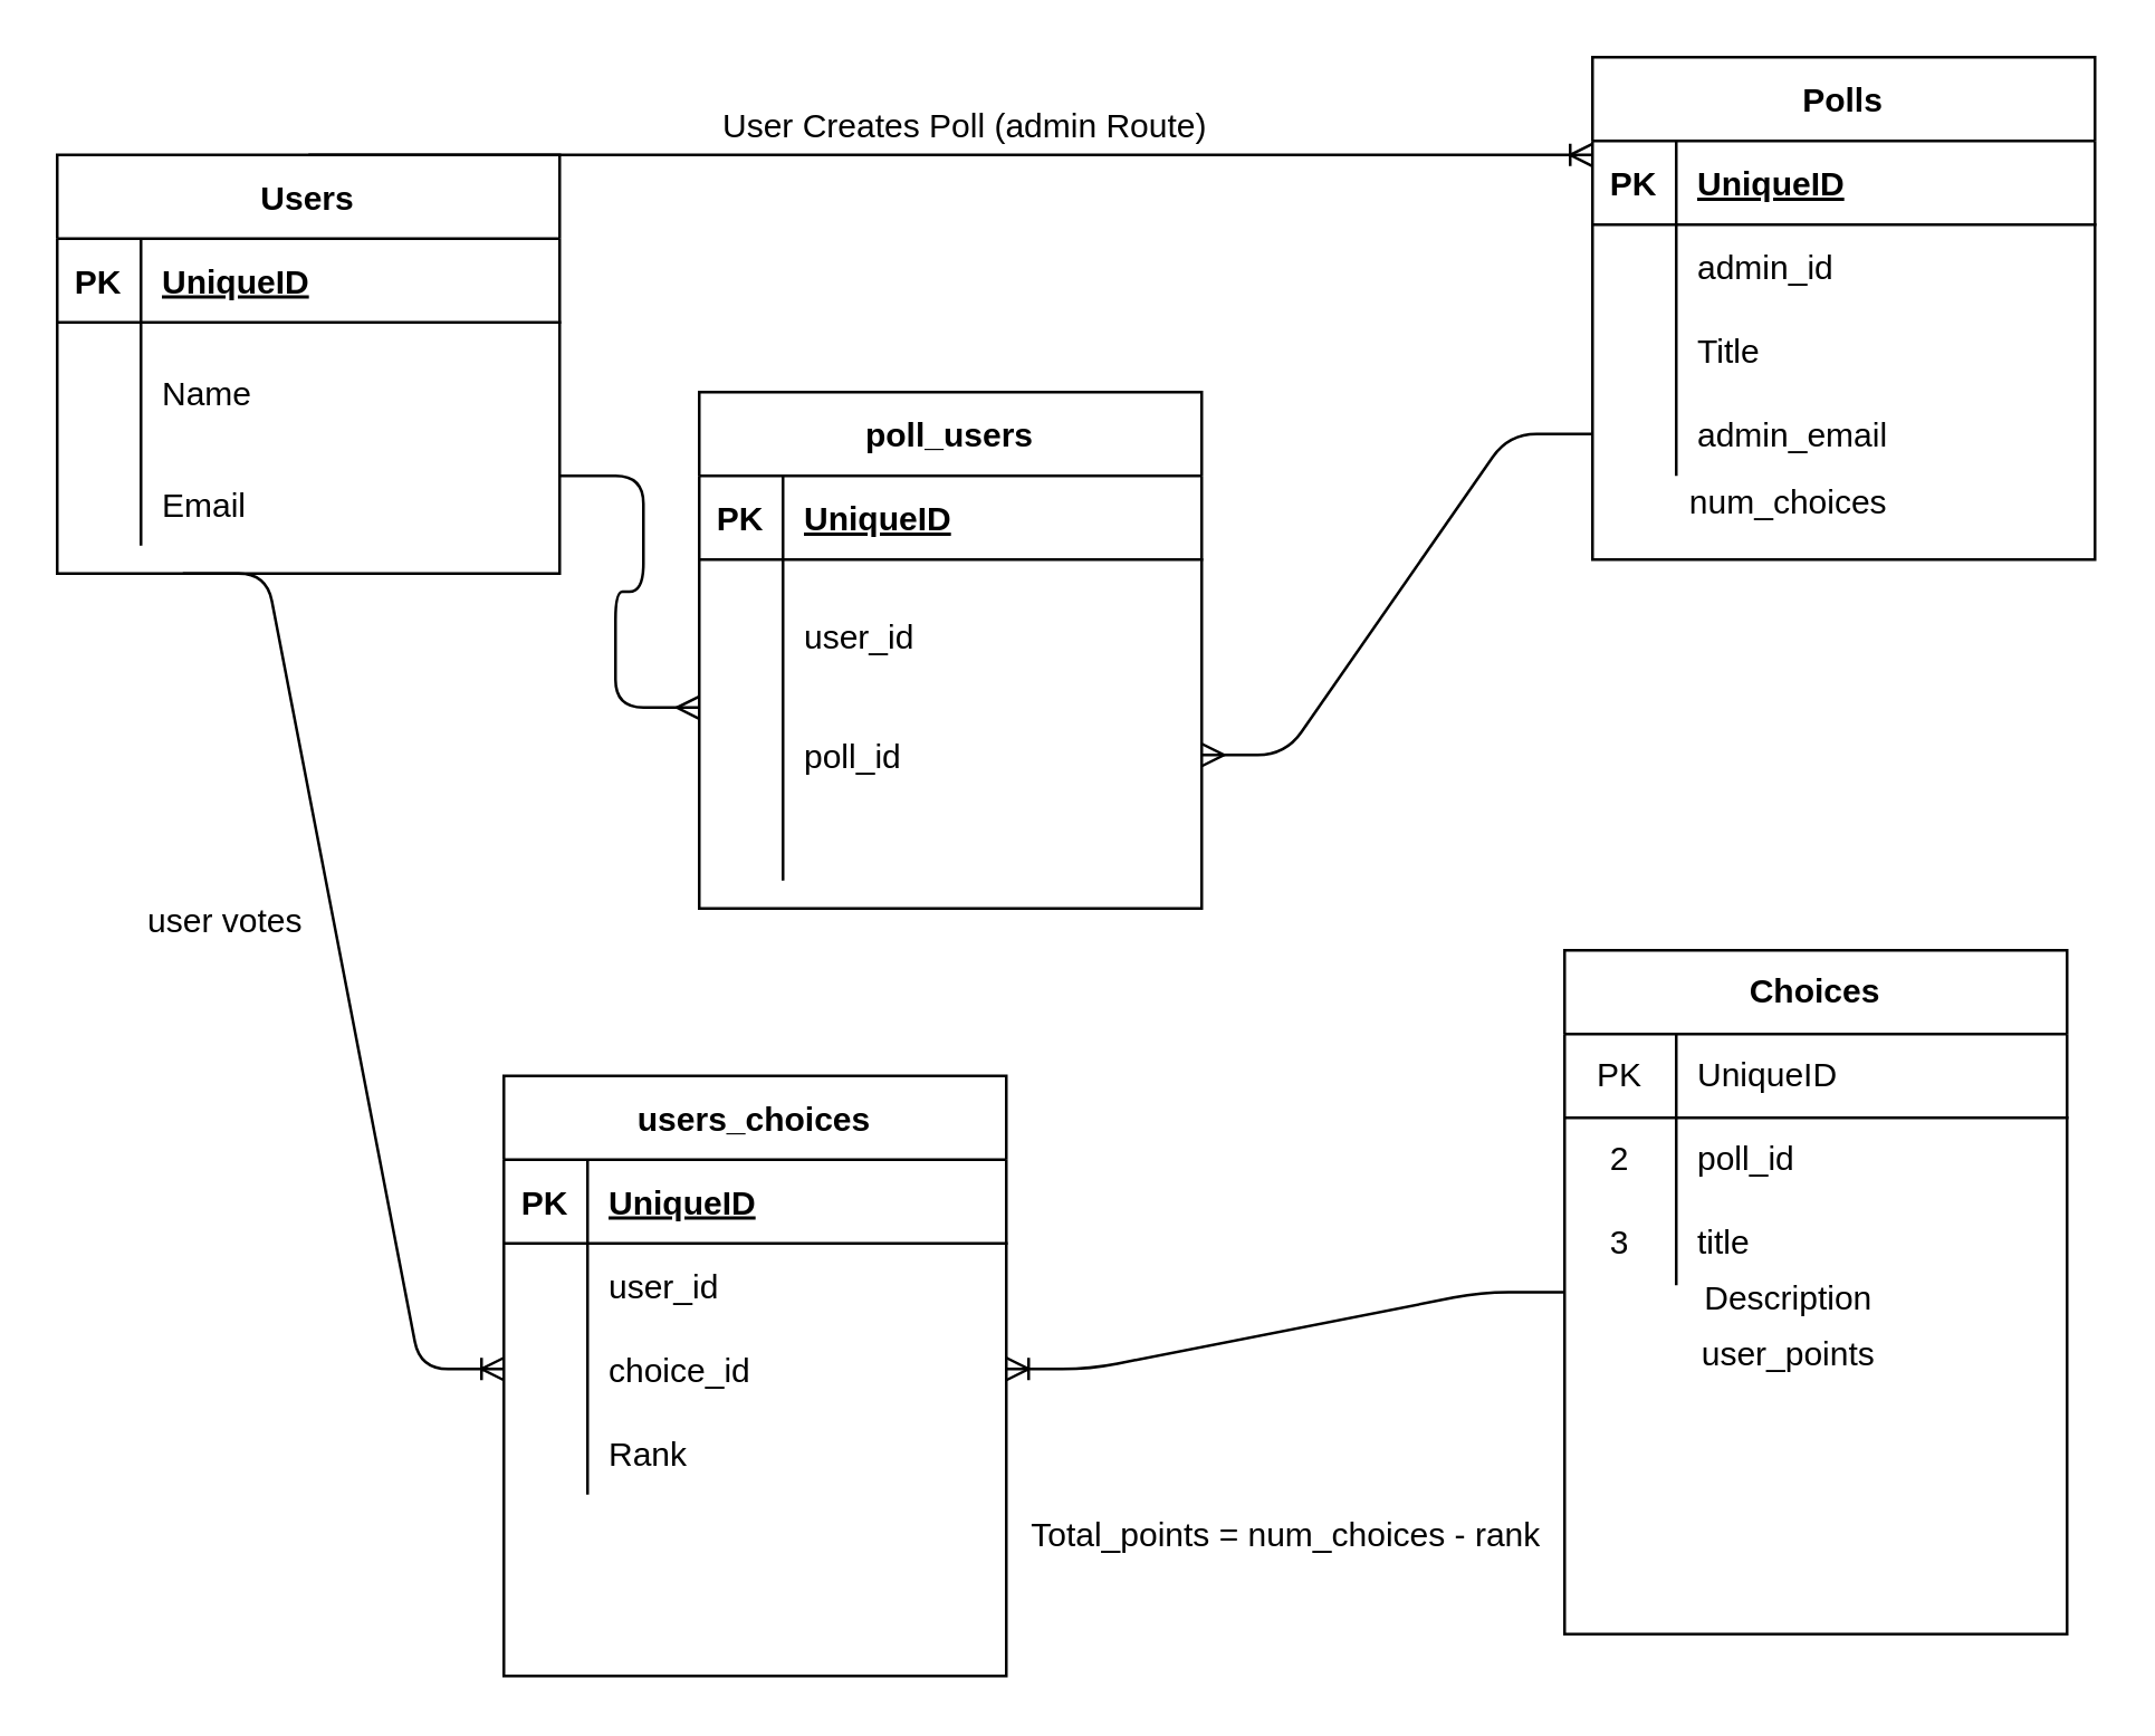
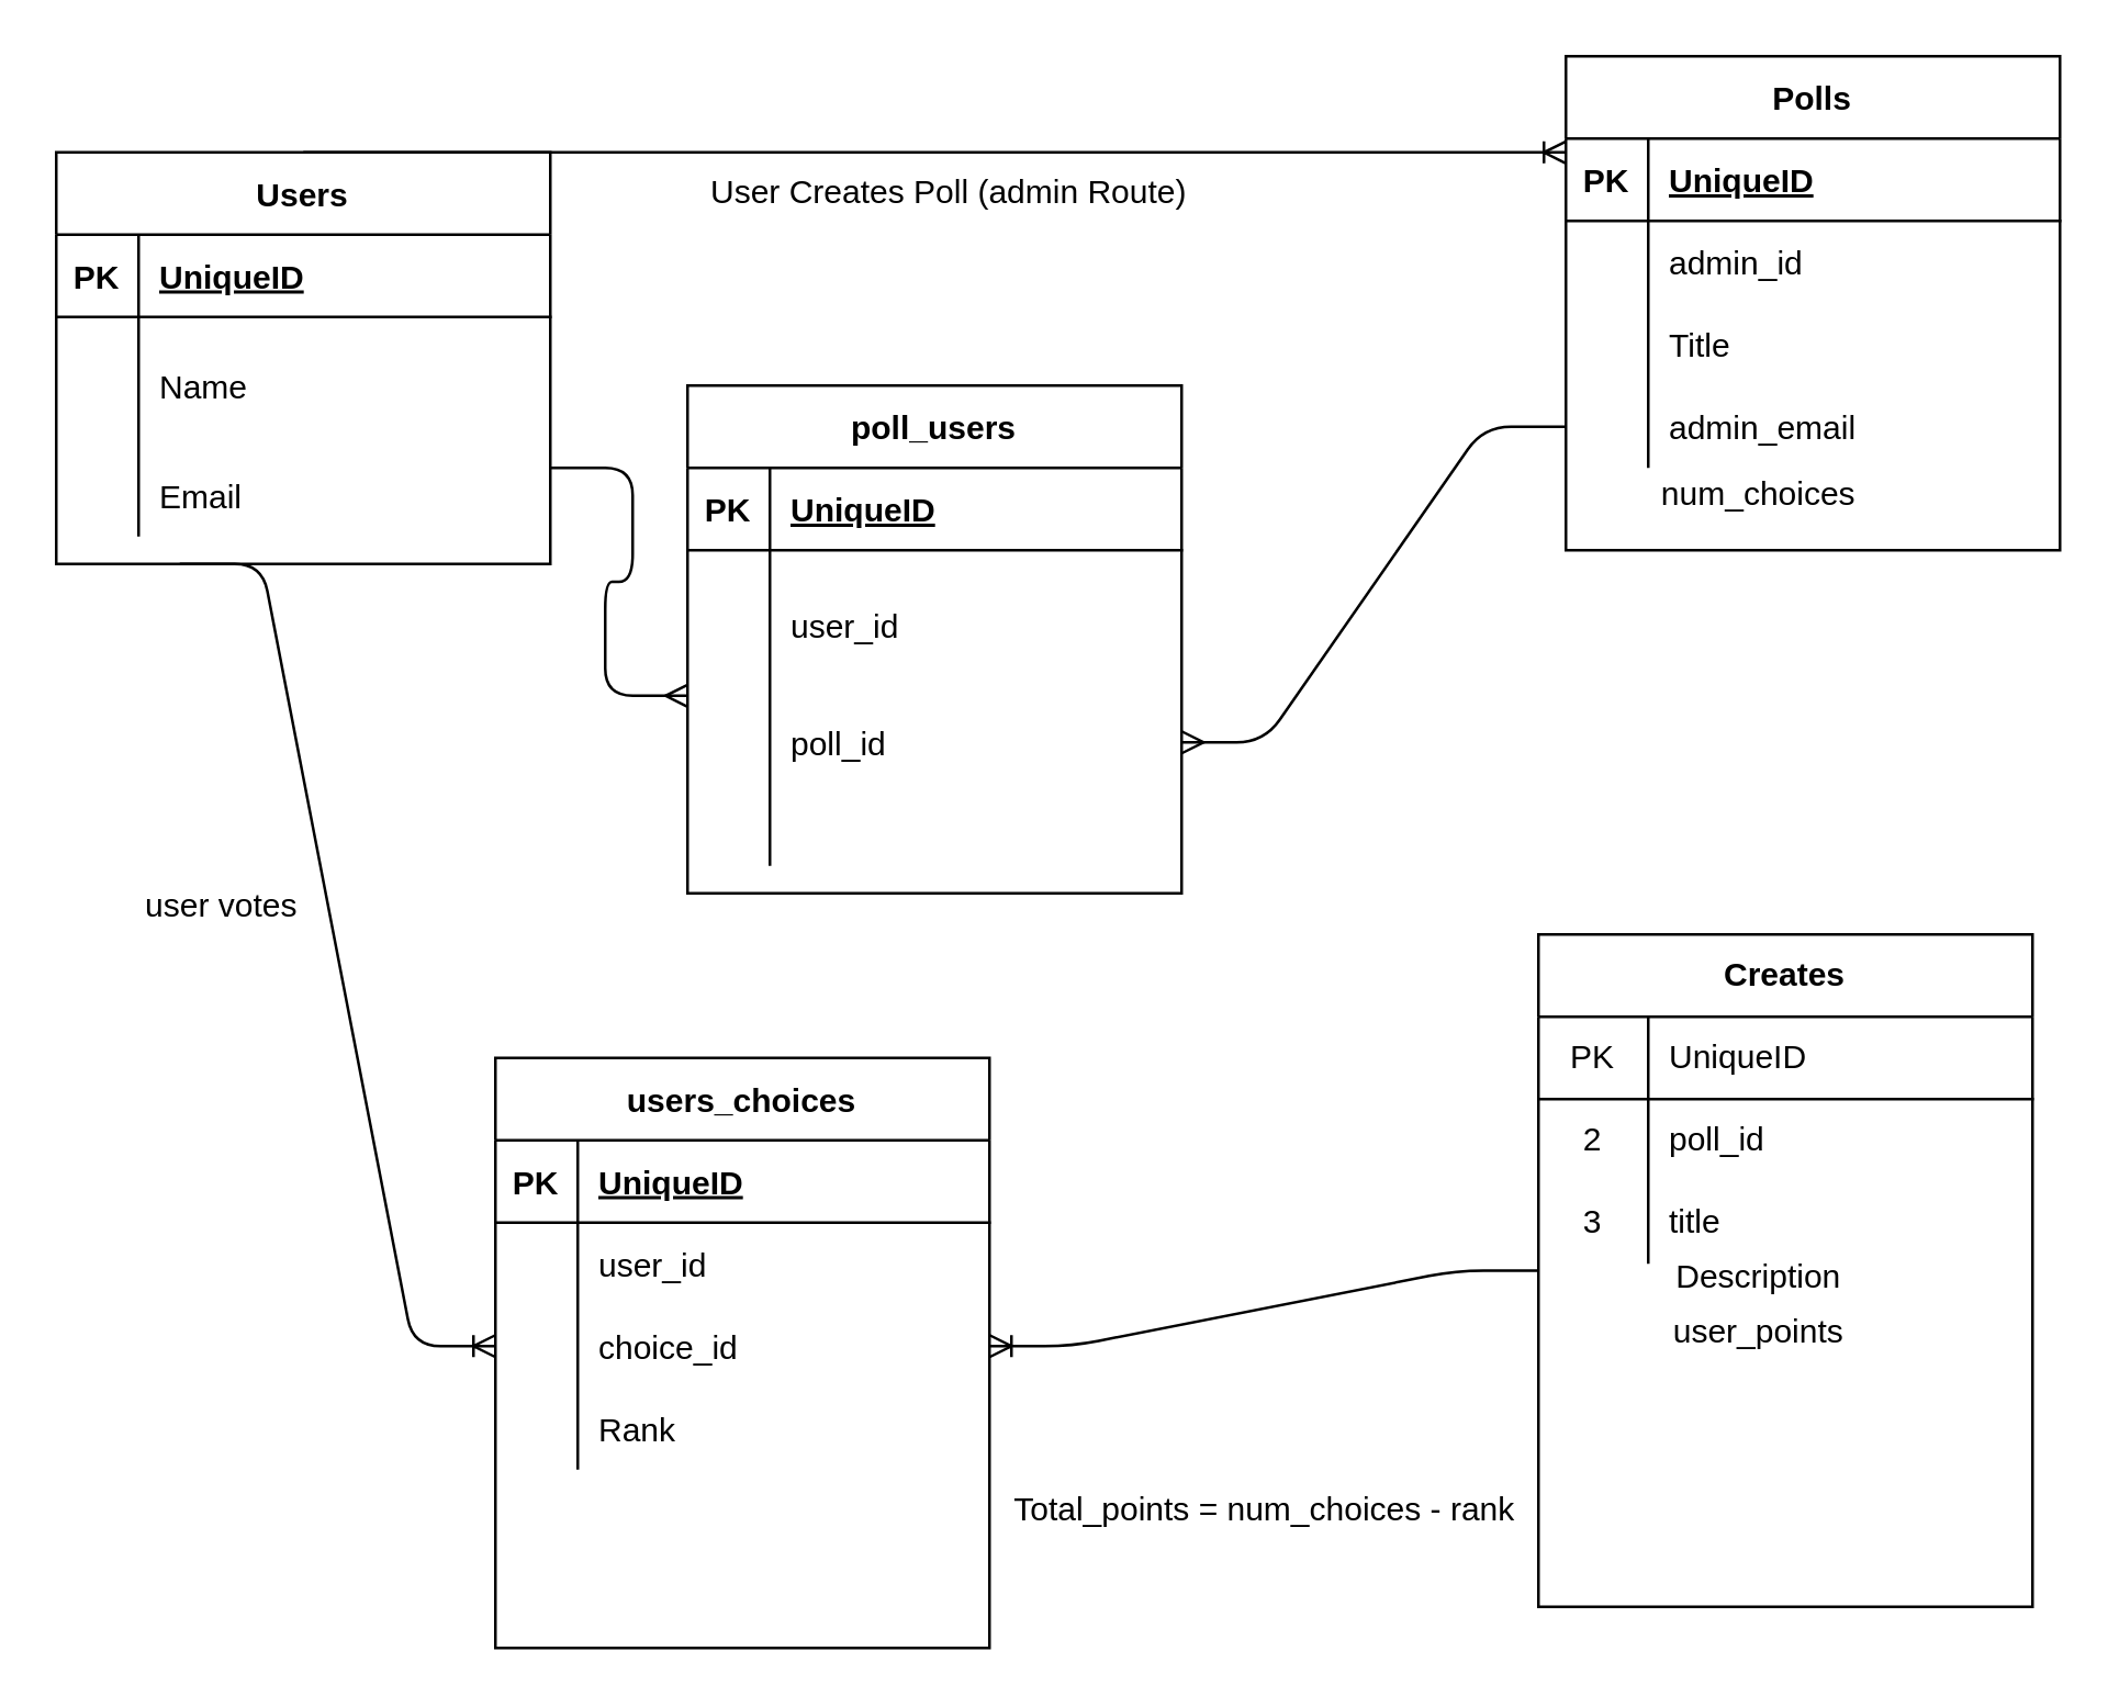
- <mxCell id="70" value="User Creates Poll (admin Route)" style="text;html=1;align=center;verticalAlign=middle;resizable=0;points=[];autosize=1;" vertex="1" parent="1"><mxGeometry x="250" y="35" width="190" height="20" as="geometry" /></mxCell>
+ <mxCell id="70" value="User Creates Poll (admin Route)" style="text;html=1;align=center;verticalAlign=middle;resizable=0;points=[];autosize=1;" vertex="1" parent="1"><mxGeometry x="250" y="60" width="190" height="20" as="geometry" /></mxCell>
- <mxCell id="13" value="Choices" style="shape=table;html=1;whiteSpace=wrap;startSize=30;container=1;collapsible=0;childLayout=tableLayout;fixedRows=1;rowLines=0;fontStyle=1;align=center;" parent="1" vertex="1"><mxGeometry x="560" y="340" width="180" height="245" as="geometry" /></mxCell>
+ <mxCell id="13" value="Creates" style="shape=table;html=1;whiteSpace=wrap;startSize=30;container=1;collapsible=0;childLayout=tableLayout;fixedRows=1;rowLines=0;fontStyle=1;align=center;" parent="1" vertex="1"><mxGeometry x="560" y="340" width="180" height="245" as="geometry" /></mxCell>
